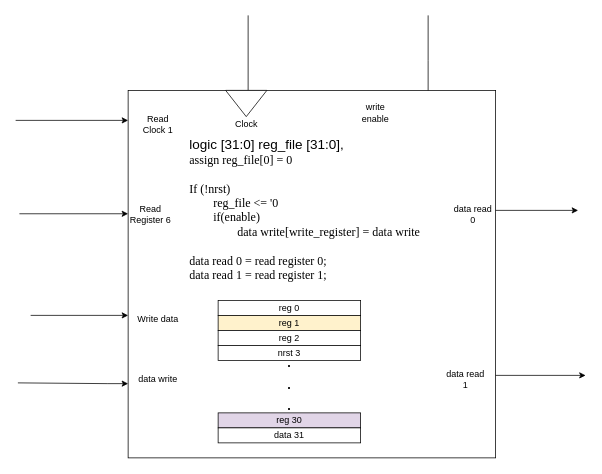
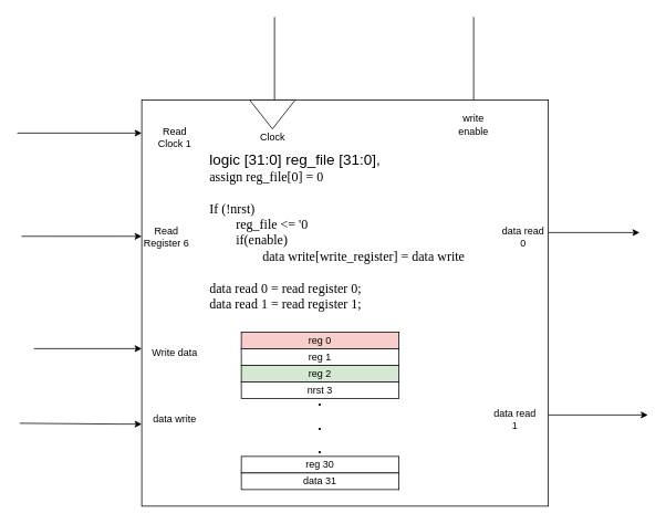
- <mxCell id="13" value="write enable" style="text;html=1;align=center;verticalAlign=middle;whiteSpace=wrap;rounded=0;" parent="1" vertex="1"><mxGeometry x="470" y="135" width="60" height="30" as="geometry" /></mxCell>
+ <mxCell id="13" value="write enable" style="text;html=1;align=center;verticalAlign=middle;whiteSpace=wrap;rounded=0;" parent="1" vertex="1"><mxGeometry x="540" y="135" width="60" height="30" as="geometry" /></mxCell>
- <mxCell id="21" value="reg 0" style="rounded=0;whiteSpace=wrap;html=1;" parent="1" vertex="1"><mxGeometry x="290" y="400" width="190" height="20" as="geometry" /></mxCell>
+ <mxCell id="21" value="reg 0" style="rounded=0;whiteSpace=wrap;html=1;fillColor=#f8cecc;" parent="1" vertex="1"><mxGeometry x="290" y="400" width="190" height="20" as="geometry" /></mxCell>
- <mxCell id="22" value="reg 1" style="rounded=0;whiteSpace=wrap;html=1;fillColor=#fff2cc;" parent="1" vertex="1"><mxGeometry x="290" y="420" width="190" height="20" as="geometry" /></mxCell>
+ <mxCell id="22" value="reg 1" style="rounded=0;whiteSpace=wrap;html=1;" parent="1" vertex="1"><mxGeometry x="290" y="420" width="190" height="20" as="geometry" /></mxCell>
- <mxCell id="24" value="reg 2" style="rounded=0;whiteSpace=wrap;html=1;" parent="1" vertex="1"><mxGeometry x="290" y="440" width="190" height="20" as="geometry" /></mxCell>
+ <mxCell id="24" value="reg 2" style="rounded=0;whiteSpace=wrap;html=1;fillColor=#d5e8d4;" parent="1" vertex="1"><mxGeometry x="290" y="440" width="190" height="20" as="geometry" /></mxCell>
- <mxCell id="26" value="reg 30" style="rounded=0;whiteSpace=wrap;html=1;fillColor=#e1d5e7;" parent="1" vertex="1"><mxGeometry x="290" y="550" width="190" height="20" as="geometry" /></mxCell>
+ <mxCell id="26" value="reg 30" style="rounded=0;whiteSpace=wrap;html=1;" parent="1" vertex="1"><mxGeometry x="290" y="550" width="190" height="20" as="geometry" /></mxCell>
